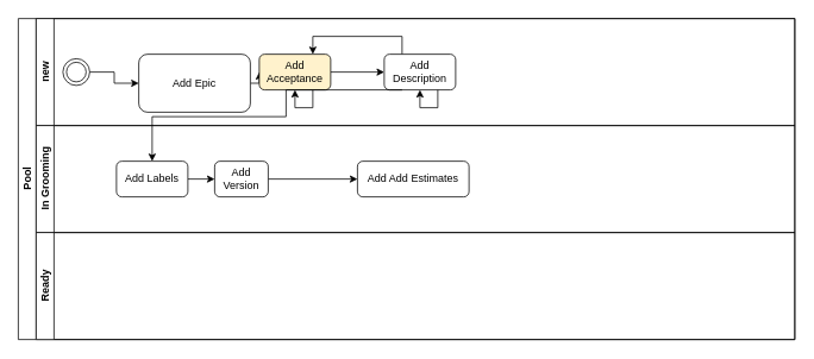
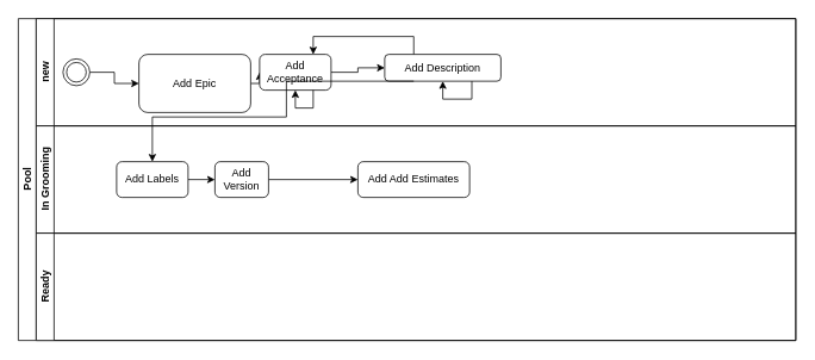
- <mxCell id="7" value="Add Acceptance" style="rounded=1;whiteSpace=wrap;html=1;fillColor=#fff2cc;" vertex="1" parent="3"><mxGeometry x="250" y="40" width="80" height="40" as="geometry" /></mxCell>
+ <mxCell id="7" value="Add Acceptance" style="rounded=1;whiteSpace=wrap;html=1;" vertex="1" parent="3"><mxGeometry x="250" y="40" width="80" height="40" as="geometry" /></mxCell>
- <mxCell id="9" value="Add Description" style="rounded=1;whiteSpace=wrap;html=1;" vertex="1" parent="3"><mxGeometry x="390" y="40" width="80" height="40" as="geometry" /></mxCell>
+ <mxCell id="9" value="Add Description" style="rounded=1;whiteSpace=wrap;html=1;" vertex="1" parent="3"><mxGeometry x="390" y="40" width="130" height="30" as="geometry" /></mxCell>
